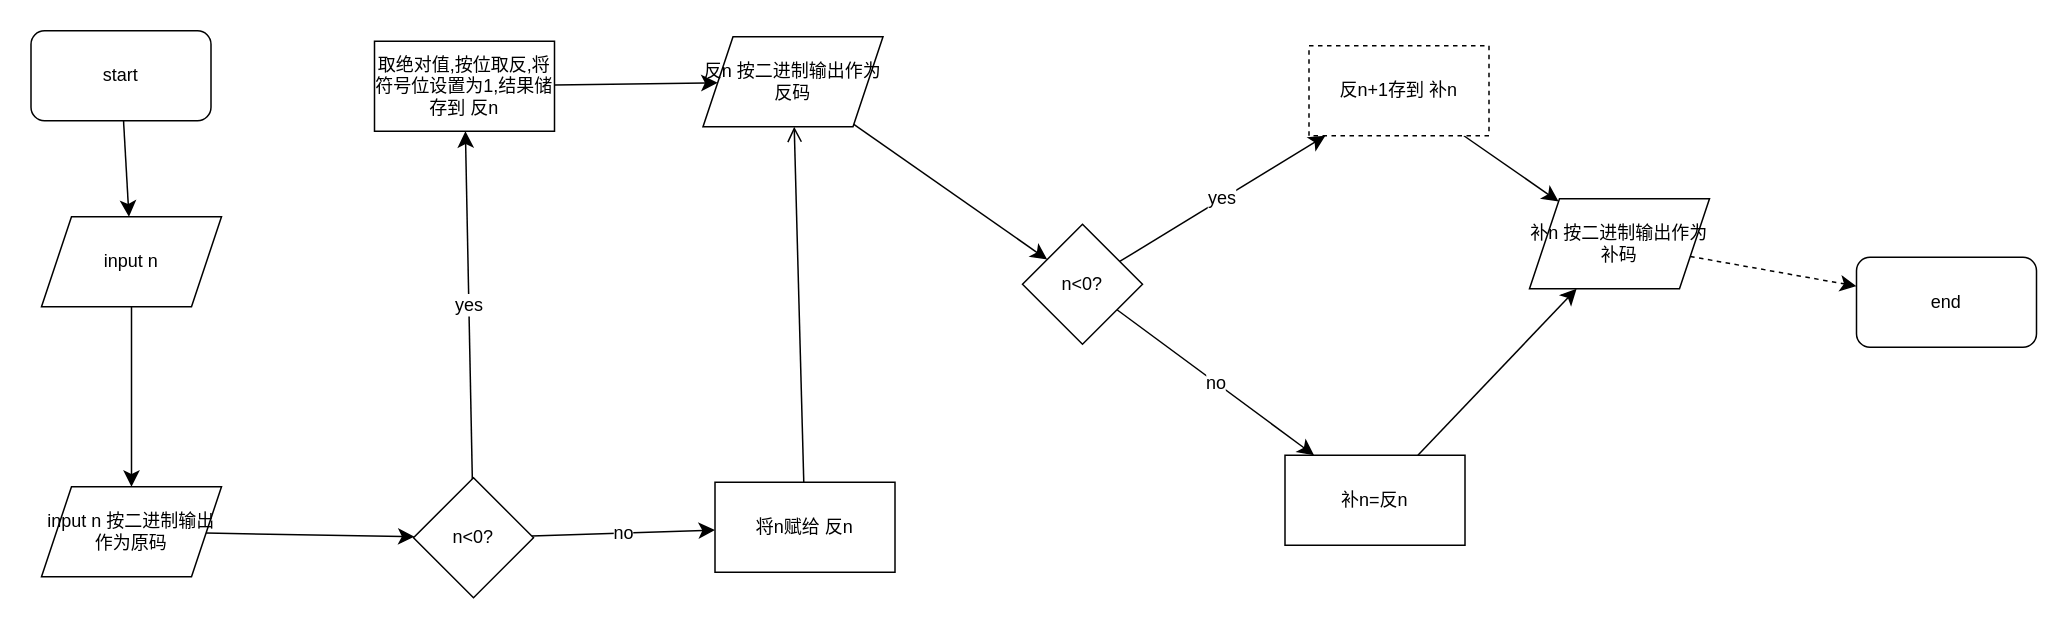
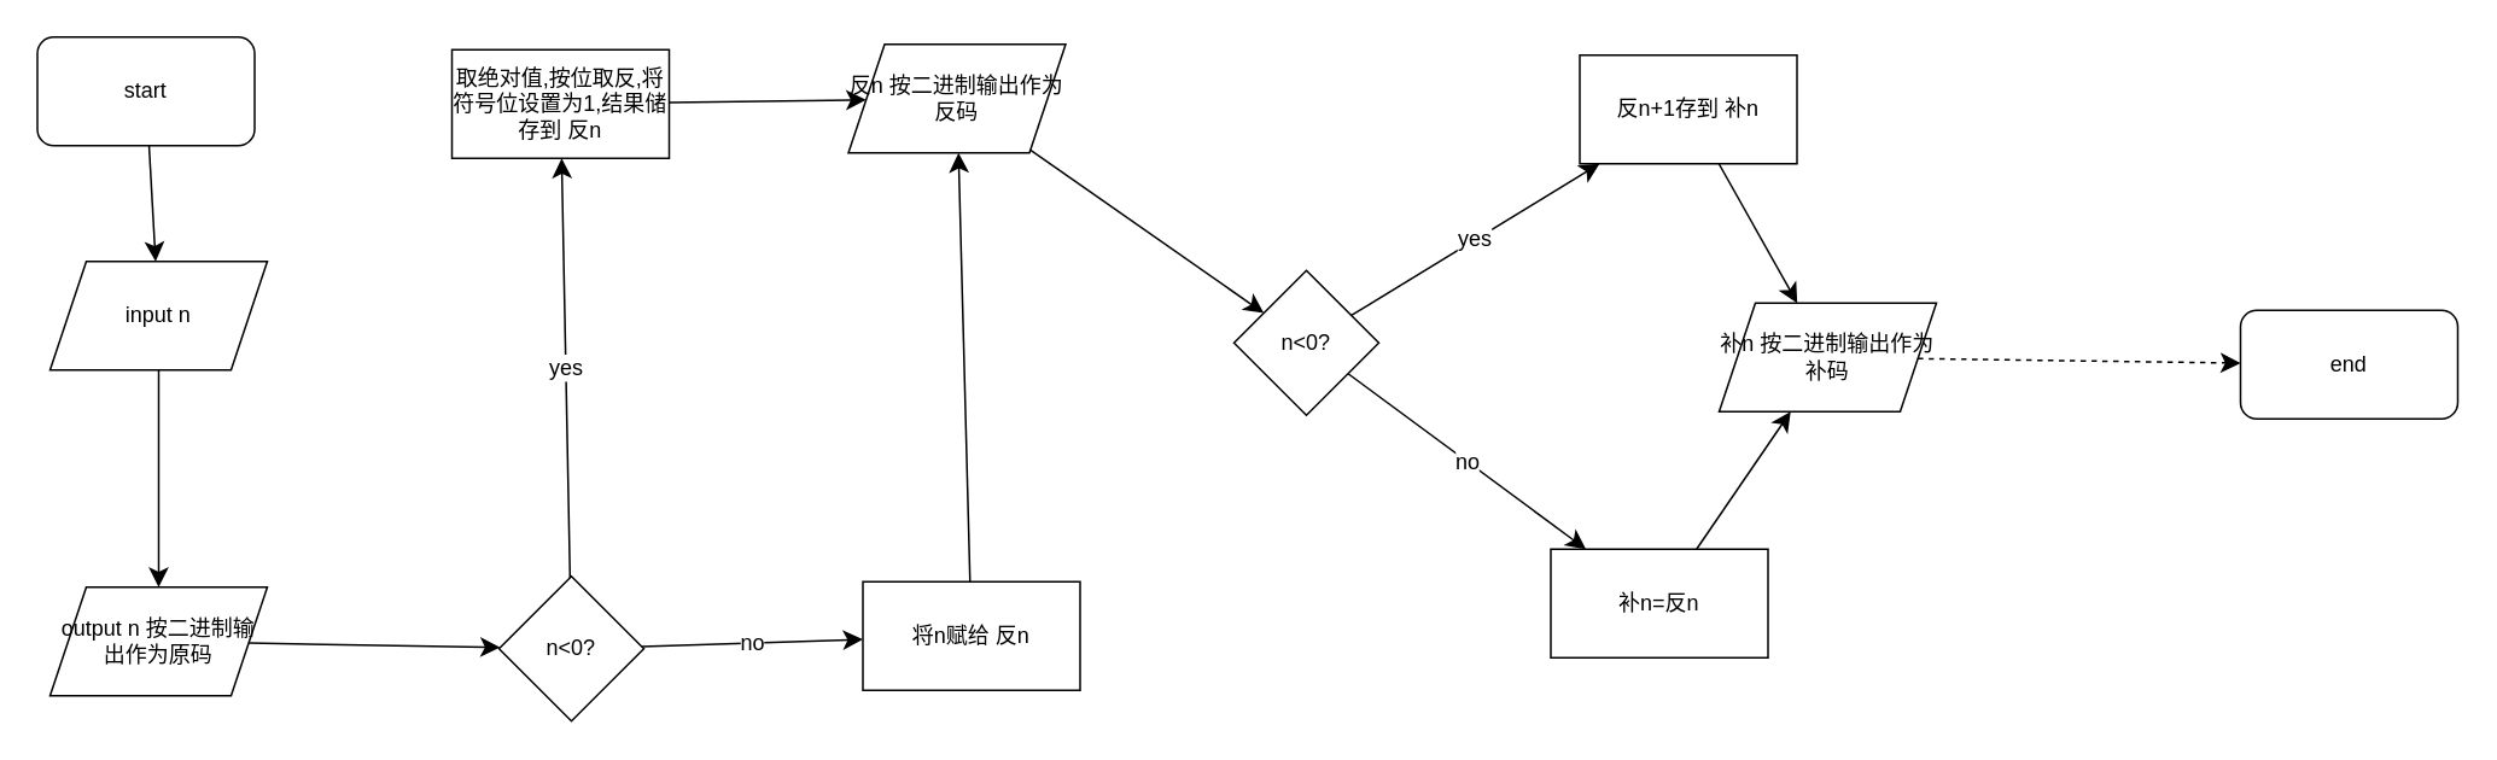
- <mxCell id="21" value="反n+1存到 补n" style="whiteSpace=wrap;html=1;dashed=1;" vertex="1" parent="1"><mxGeometry x="872" y="30" width="120" height="60" as="geometry" /></mxCell>
+ <mxCell id="21" value="反n+1存到 补n" style="whiteSpace=wrap;html=1;" vertex="1" parent="1"><mxGeometry x="872" y="30" width="120" height="60" as="geometry" /></mxCell>
- <mxCell id="13" value="" style="edgeStyle=none;curved=1;rounded=0;orthogonalLoop=1;jettySize=auto;html=1;fontSize=12;startSize=8;endSize=8;endArrow=open;" edge="1" parent="1" source="14" target="16"><mxGeometry relative="1" as="geometry" /></mxCell>
+ <mxCell id="13" value="" style="edgeStyle=none;curved=1;rounded=0;orthogonalLoop=1;jettySize=auto;html=1;fontSize=12;startSize=8;endSize=8;" edge="1" parent="1" source="14" target="16"><mxGeometry relative="1" as="geometry" /></mxCell>
- <mxCell id="25" value="补n 按二进制输出作为补码" style="shape=parallelogram;perimeter=parallelogramPerimeter;whiteSpace=wrap;html=1;fixedSize=1;" vertex="1" parent="1"><mxGeometry x="1019" y="132" width="120" height="60" as="geometry" /></mxCell>
+ <mxCell id="25" value="补n 按二进制输出作为补码" style="shape=parallelogram;perimeter=parallelogramPerimeter;whiteSpace=wrap;html=1;fixedSize=1;" vertex="1" parent="1"><mxGeometry x="949" y="167" width="120" height="60" as="geometry" /></mxCell>
- <mxCell id="7" value="input n 按二进制输出作为原码" style="shape=parallelogram;perimeter=parallelogramPerimeter;whiteSpace=wrap;html=1;fixedSize=1;" vertex="1" parent="1"><mxGeometry x="27" y="324" width="120" height="60" as="geometry" /></mxCell>
+ <mxCell id="7" value="output n 按二进制输出作为原码" style="shape=parallelogram;perimeter=parallelogramPerimeter;whiteSpace=wrap;html=1;fixedSize=1;" vertex="1" parent="1"><mxGeometry x="27" y="324" width="120" height="60" as="geometry" /></mxCell>
